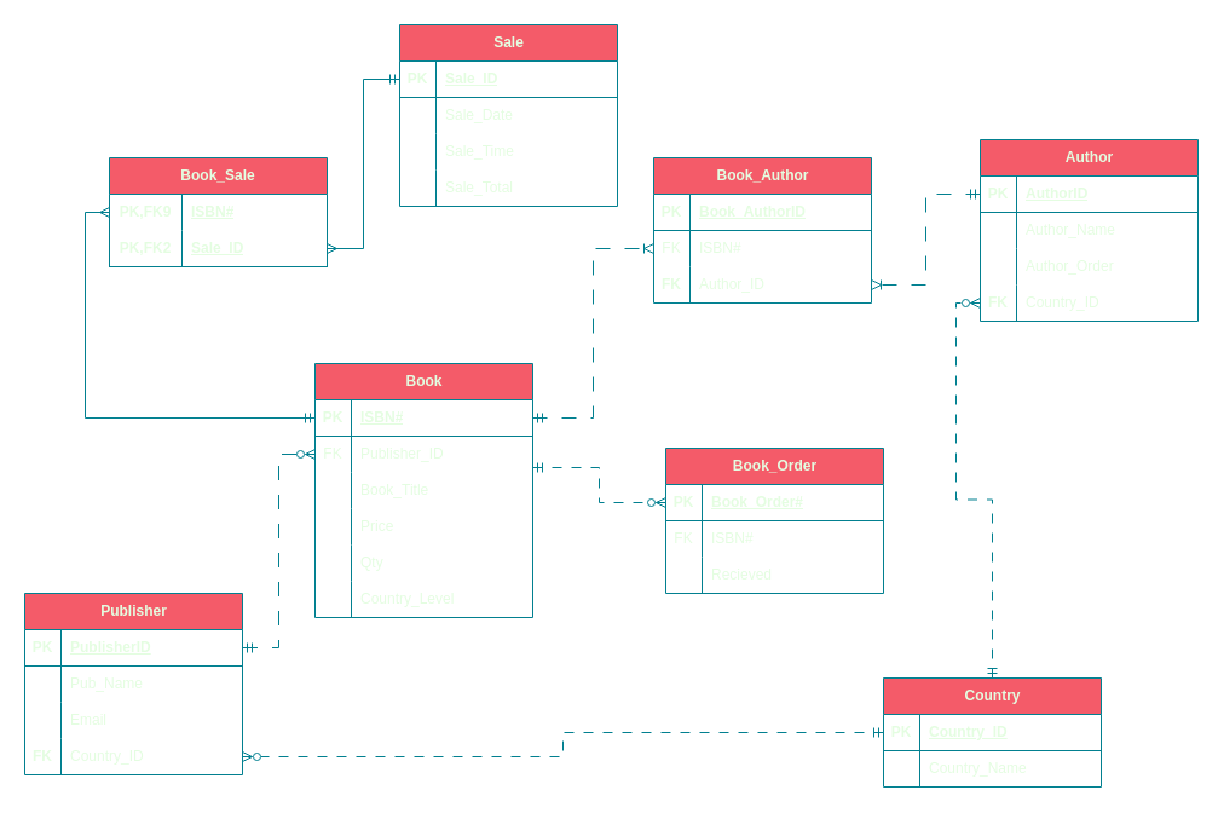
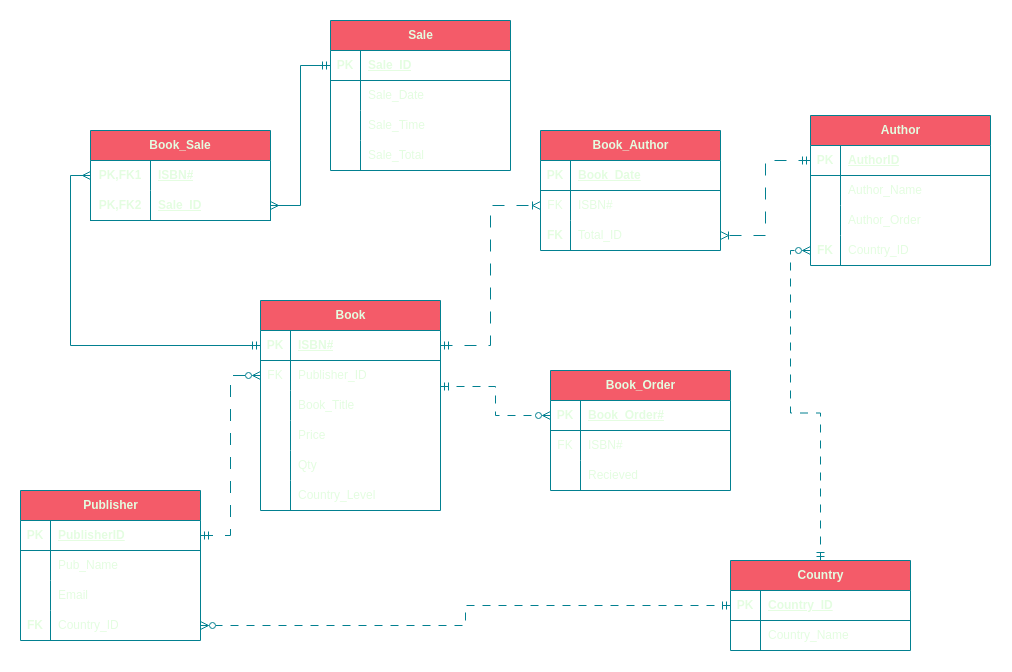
- <mxCell id="65" value="PK,FK9" style="shape=partialRectangle;connectable=0;fillColor=none;top=0;left=0;bottom=0;right=0;fontStyle=1;overflow=hidden;html=1;whiteSpace=wrap;labelBackgroundColor=none;strokeColor=#028090;fontColor=#E4FDE1;" parent="64" vertex="1"><mxGeometry width="60" height="30" as="geometry"><mxRectangle width="60" height="30" as="alternateBounds" /></mxGeometry></mxCell>
+ <mxCell id="65" value="PK,FK1" style="shape=partialRectangle;connectable=0;fillColor=none;top=0;left=0;bottom=0;right=0;fontStyle=1;overflow=hidden;html=1;whiteSpace=wrap;labelBackgroundColor=none;strokeColor=#028090;fontColor=#E4FDE1;" parent="64" vertex="1"><mxGeometry width="60" height="30" as="geometry"><mxRectangle width="60" height="30" as="alternateBounds" /></mxGeometry></mxCell>
- <mxCell id="86" value="Book_AuthorID" style="shape=partialRectangle;connectable=0;fillColor=none;top=0;left=0;bottom=0;right=0;align=left;spacingLeft=6;fontStyle=5;overflow=hidden;whiteSpace=wrap;html=1;labelBackgroundColor=none;strokeColor=#028090;fontColor=#E4FDE1;" parent="84" vertex="1"><mxGeometry x="30" width="150" height="30" as="geometry"><mxRectangle width="150" height="30" as="alternateBounds" /></mxGeometry></mxCell>
+ <mxCell id="86" value="Book_Date" style="shape=partialRectangle;connectable=0;fillColor=none;top=0;left=0;bottom=0;right=0;align=left;spacingLeft=6;fontStyle=5;overflow=hidden;whiteSpace=wrap;html=1;labelBackgroundColor=none;strokeColor=#028090;fontColor=#E4FDE1;" parent="84" vertex="1"><mxGeometry x="30" width="150" height="30" as="geometry"><mxRectangle width="150" height="30" as="alternateBounds" /></mxGeometry></mxCell>
- <mxCell id="92" value="Author_ID" style="shape=partialRectangle;connectable=0;fillColor=none;top=0;left=0;bottom=0;right=0;align=left;spacingLeft=6;overflow=hidden;whiteSpace=wrap;html=1;labelBackgroundColor=none;strokeColor=#028090;fontColor=#E4FDE1;" parent="90" vertex="1"><mxGeometry x="30" width="150" height="30" as="geometry"><mxRectangle width="150" height="30" as="alternateBounds" /></mxGeometry></mxCell>
+ <mxCell id="92" value="Total_ID" style="shape=partialRectangle;connectable=0;fillColor=none;top=0;left=0;bottom=0;right=0;align=left;spacingLeft=6;overflow=hidden;whiteSpace=wrap;html=1;labelBackgroundColor=none;strokeColor=#028090;fontColor=#E4FDE1;" parent="90" vertex="1"><mxGeometry x="30" width="150" height="30" as="geometry"><mxRectangle width="150" height="30" as="alternateBounds" /></mxGeometry></mxCell>
